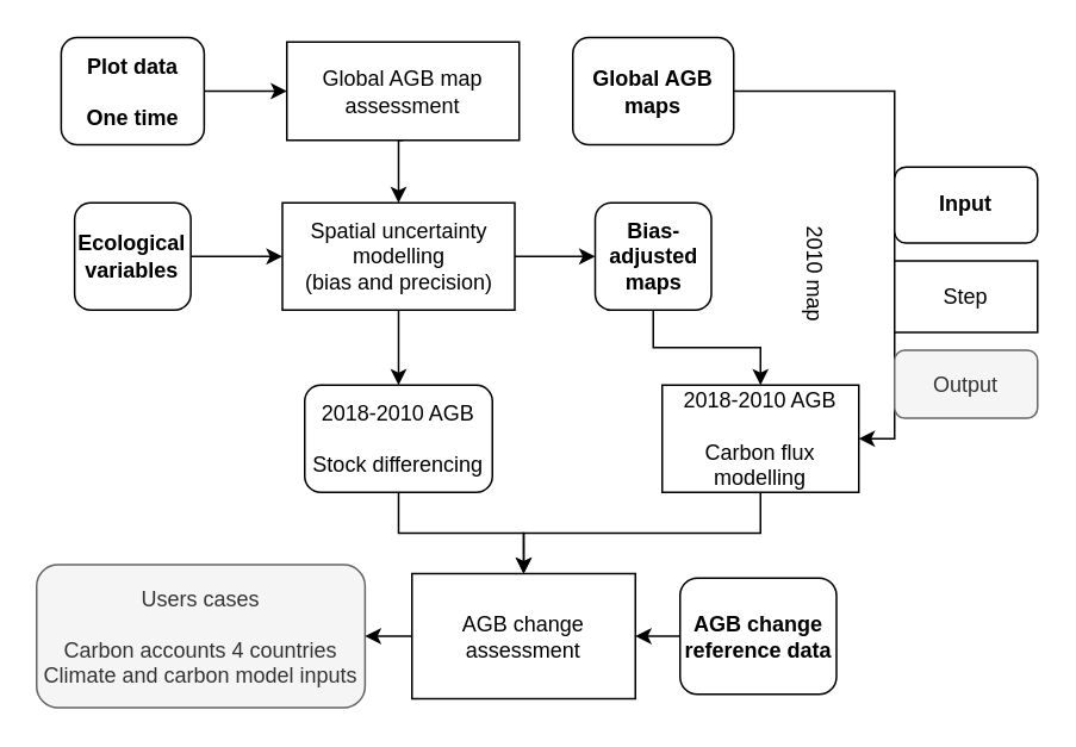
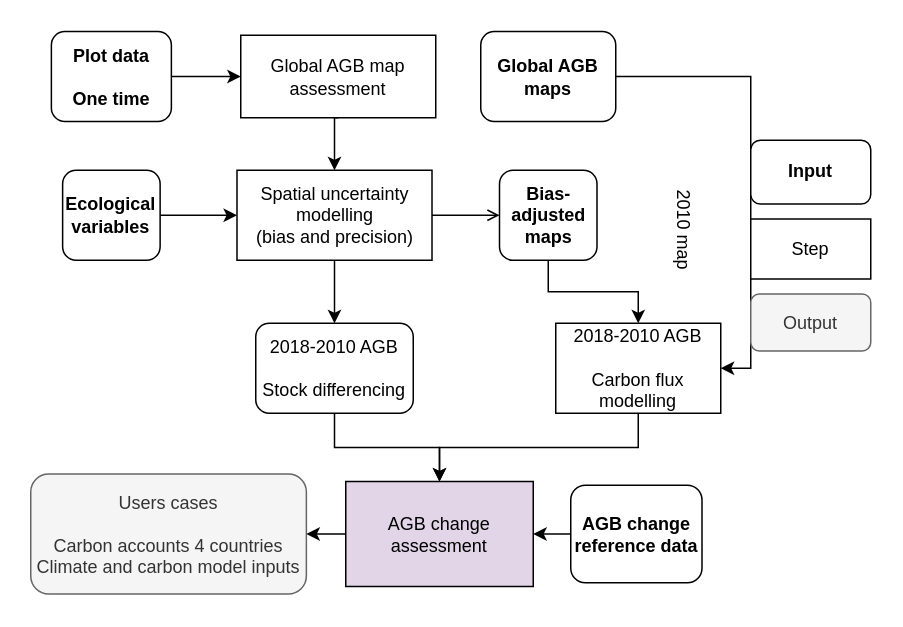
- <mxCell id="16" style="edgeStyle=orthogonalEdgeStyle;rounded=0;orthogonalLoop=1;jettySize=auto;html=1;exitX=1;exitY=0.5;exitDx=0;exitDy=0;entryX=0;entryY=0.5;entryDx=0;entryDy=0;" edge="1" parent="1" source="17" target="23"><mxGeometry relative="1" as="geometry" /></mxCell>
+ <mxCell id="16" style="edgeStyle=orthogonalEdgeStyle;rounded=0;orthogonalLoop=1;jettySize=auto;html=1;exitX=1;exitY=0.5;exitDx=0;exitDy=0;entryX=0;entryY=0.5;entryDx=0;entryDy=0;endArrow=open;" edge="1" parent="1" source="17" target="23"><mxGeometry relative="1" as="geometry" /></mxCell>
- <mxCell id="8" value="AGB change assessment" style="rounded=1;whiteSpace=wrap;html=1;arcSize=0;" parent="1" vertex="1"><mxGeometry x="230" y="320.5" width="125" height="70" as="geometry" /></mxCell>
+ <mxCell id="8" value="AGB change assessment" style="rounded=1;whiteSpace=wrap;html=1;arcSize=0;fillColor=#e1d5e7;" parent="1" vertex="1"><mxGeometry x="230" y="320.5" width="125" height="70" as="geometry" /></mxCell>
